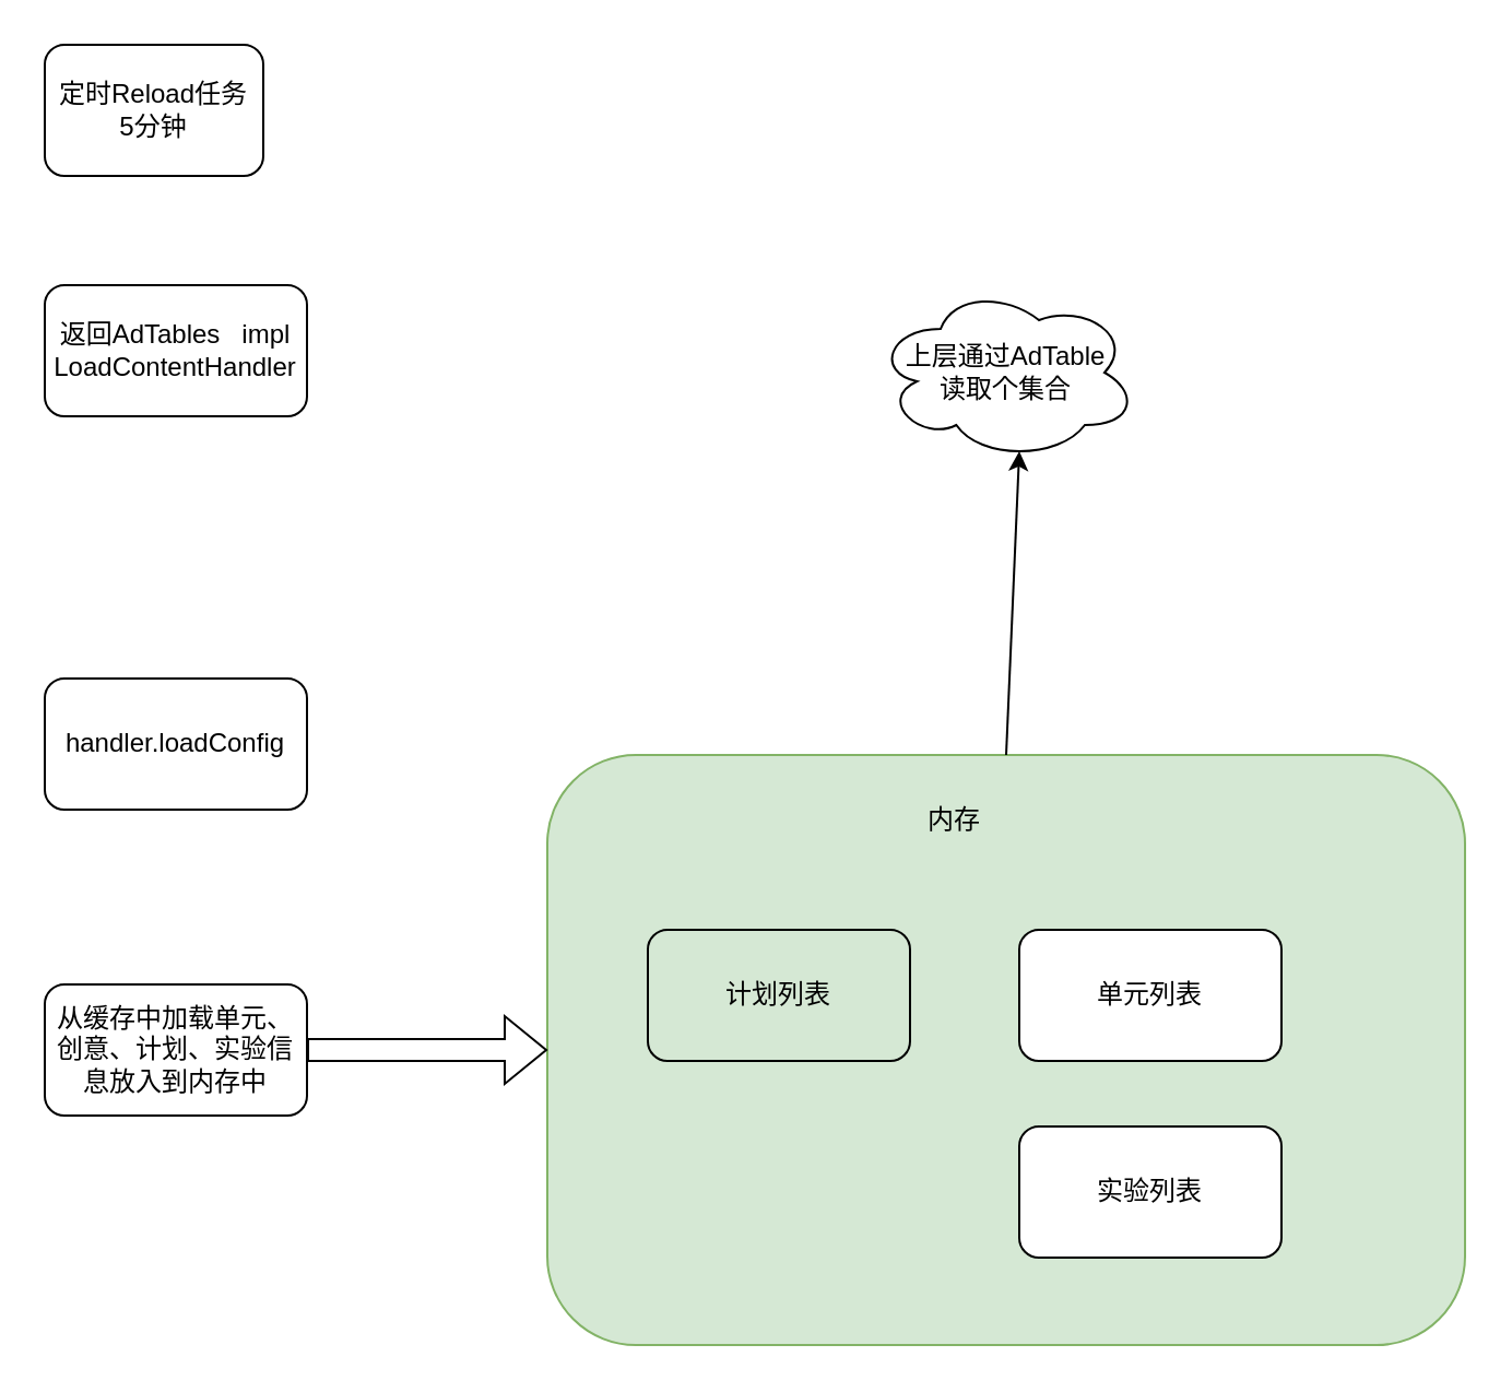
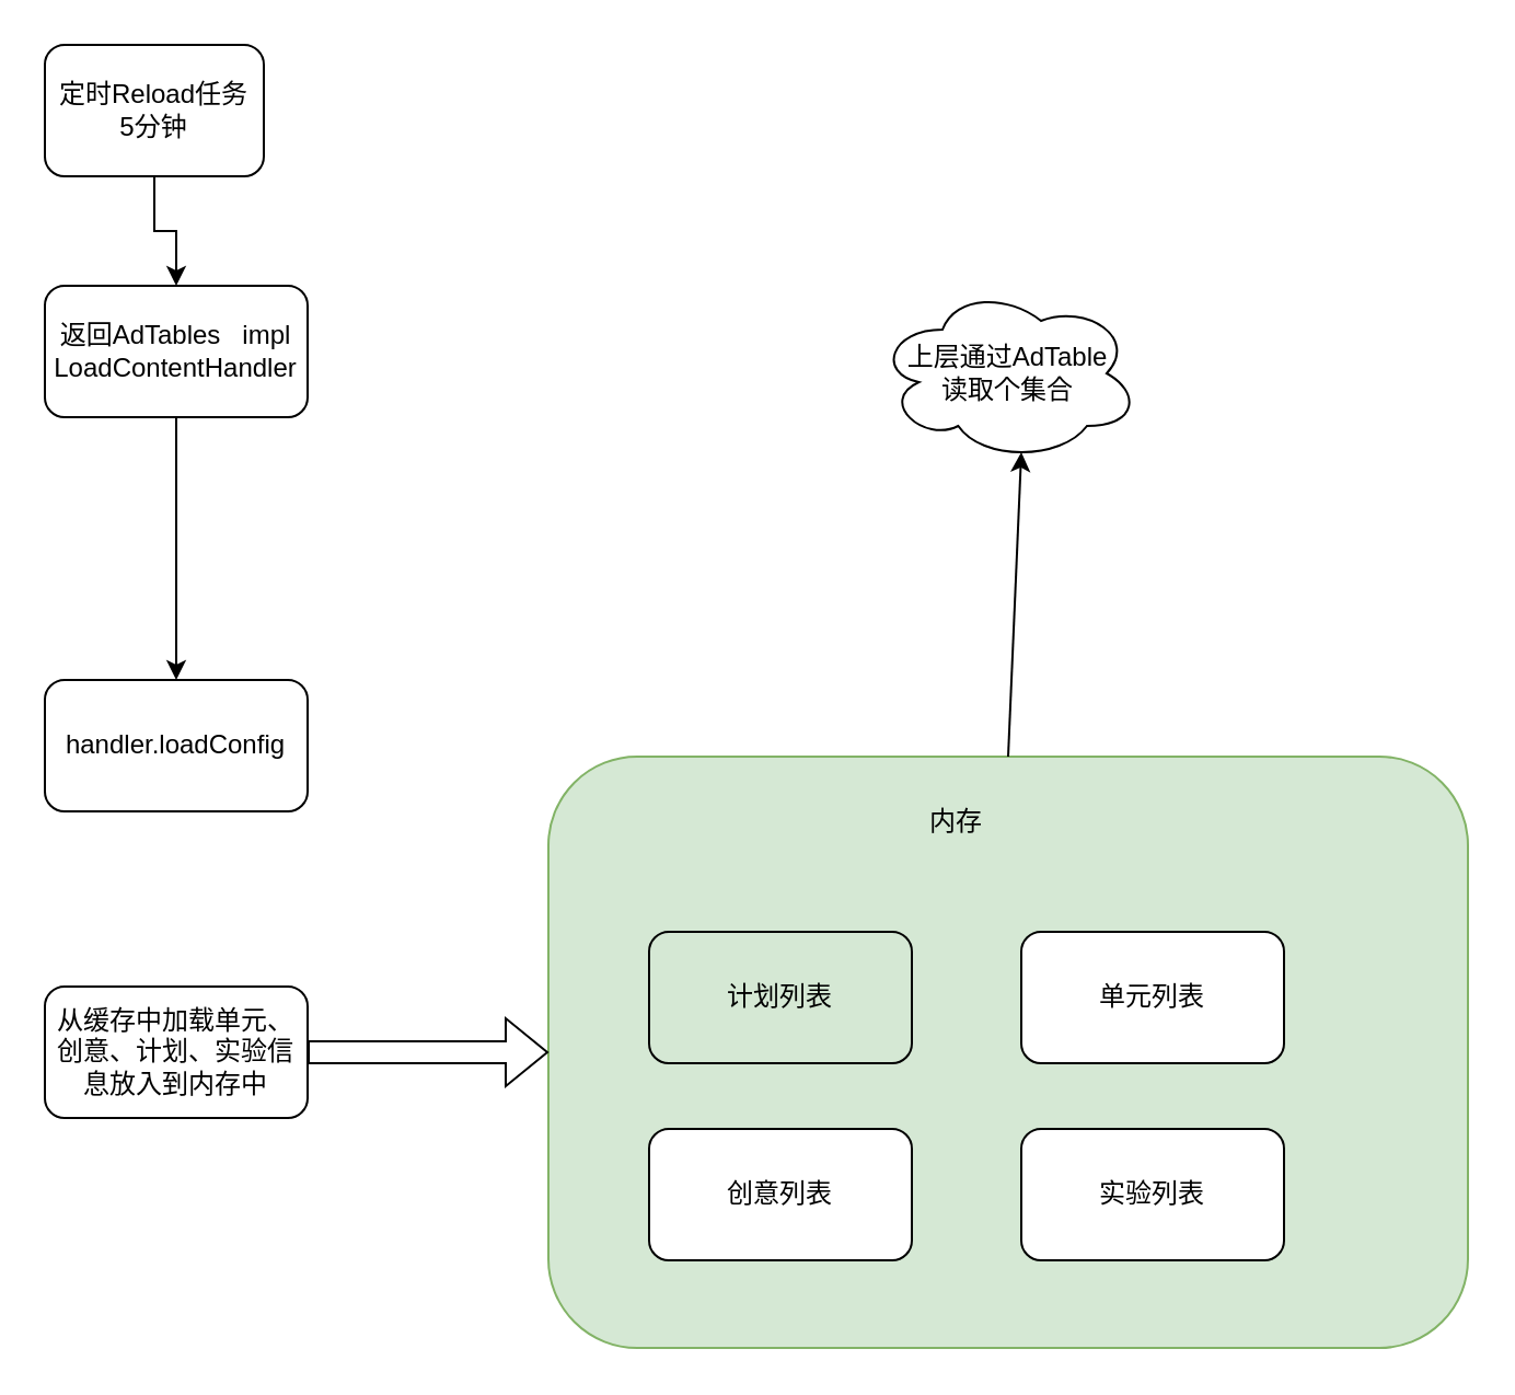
+ <mxCell id="3" value="" style="edgeStyle=orthogonalEdgeStyle;rounded=0;orthogonalLoop=1;jettySize=auto;html=1;" edge="1" parent="1" source="4" target="6"><mxGeometry relative="1" as="geometry" /></mxCell>
+ <mxCell id="5" value="" style="edgeStyle=orthogonalEdgeStyle;rounded=0;orthogonalLoop=1;jettySize=auto;html=1;" edge="1" parent="1" source="6" target="8"><mxGeometry relative="1" as="geometry" /></mxCell>
+ <mxCell id="12" value="创意列表" style="rounded=1;whiteSpace=wrap;html=1;" vertex="1" parent="1"><mxGeometry x="296" y="515" width="120" height="60" as="geometry" /></mxCell>
